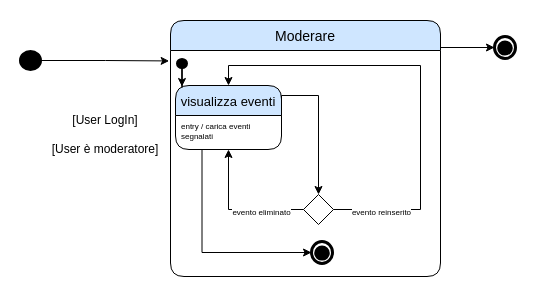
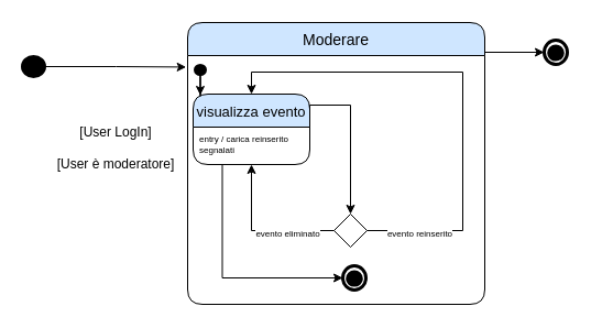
- <mxCell id="5" value="visualizza eventi" style="swimlane;childLayout=stackLayout;horizontal=1;startSize=30;horizontalStack=0;rounded=1;fontSize=13;fontStyle=0;strokeWidth=1;resizeParent=0;resizeLast=1;shadow=0;dashed=0;align=center;fillColor=#CFE6FF;" vertex="1" parent="1"><mxGeometry x="175" y="85" width="106" height="64" as="geometry" /></mxCell>
+ <mxCell id="5" value="visualizza evento" style="swimlane;childLayout=stackLayout;horizontal=1;startSize=30;horizontalStack=0;rounded=1;fontSize=13;fontStyle=0;strokeWidth=1;resizeParent=0;resizeLast=1;shadow=0;dashed=0;align=center;fillColor=#CFE6FF;" vertex="1" parent="1"><mxGeometry x="175" y="85" width="106" height="64" as="geometry" /></mxCell>
- <mxCell id="6" value="entry / carica eventi &#10;segnalati" style="align=left;strokeColor=none;fillColor=none;spacingLeft=4;fontSize=8;verticalAlign=top;resizable=0;rotatable=0;part=1;" vertex="1" parent="5"><mxGeometry y="30" width="106" height="34" as="geometry" /></mxCell>
+ <mxCell id="6" value="entry / carica reinserito &#10;segnalati" style="align=left;strokeColor=none;fillColor=none;spacingLeft=4;fontSize=8;verticalAlign=top;resizable=0;rotatable=0;part=1;" vertex="1" parent="5"><mxGeometry y="30" width="106" height="34" as="geometry" /></mxCell>
